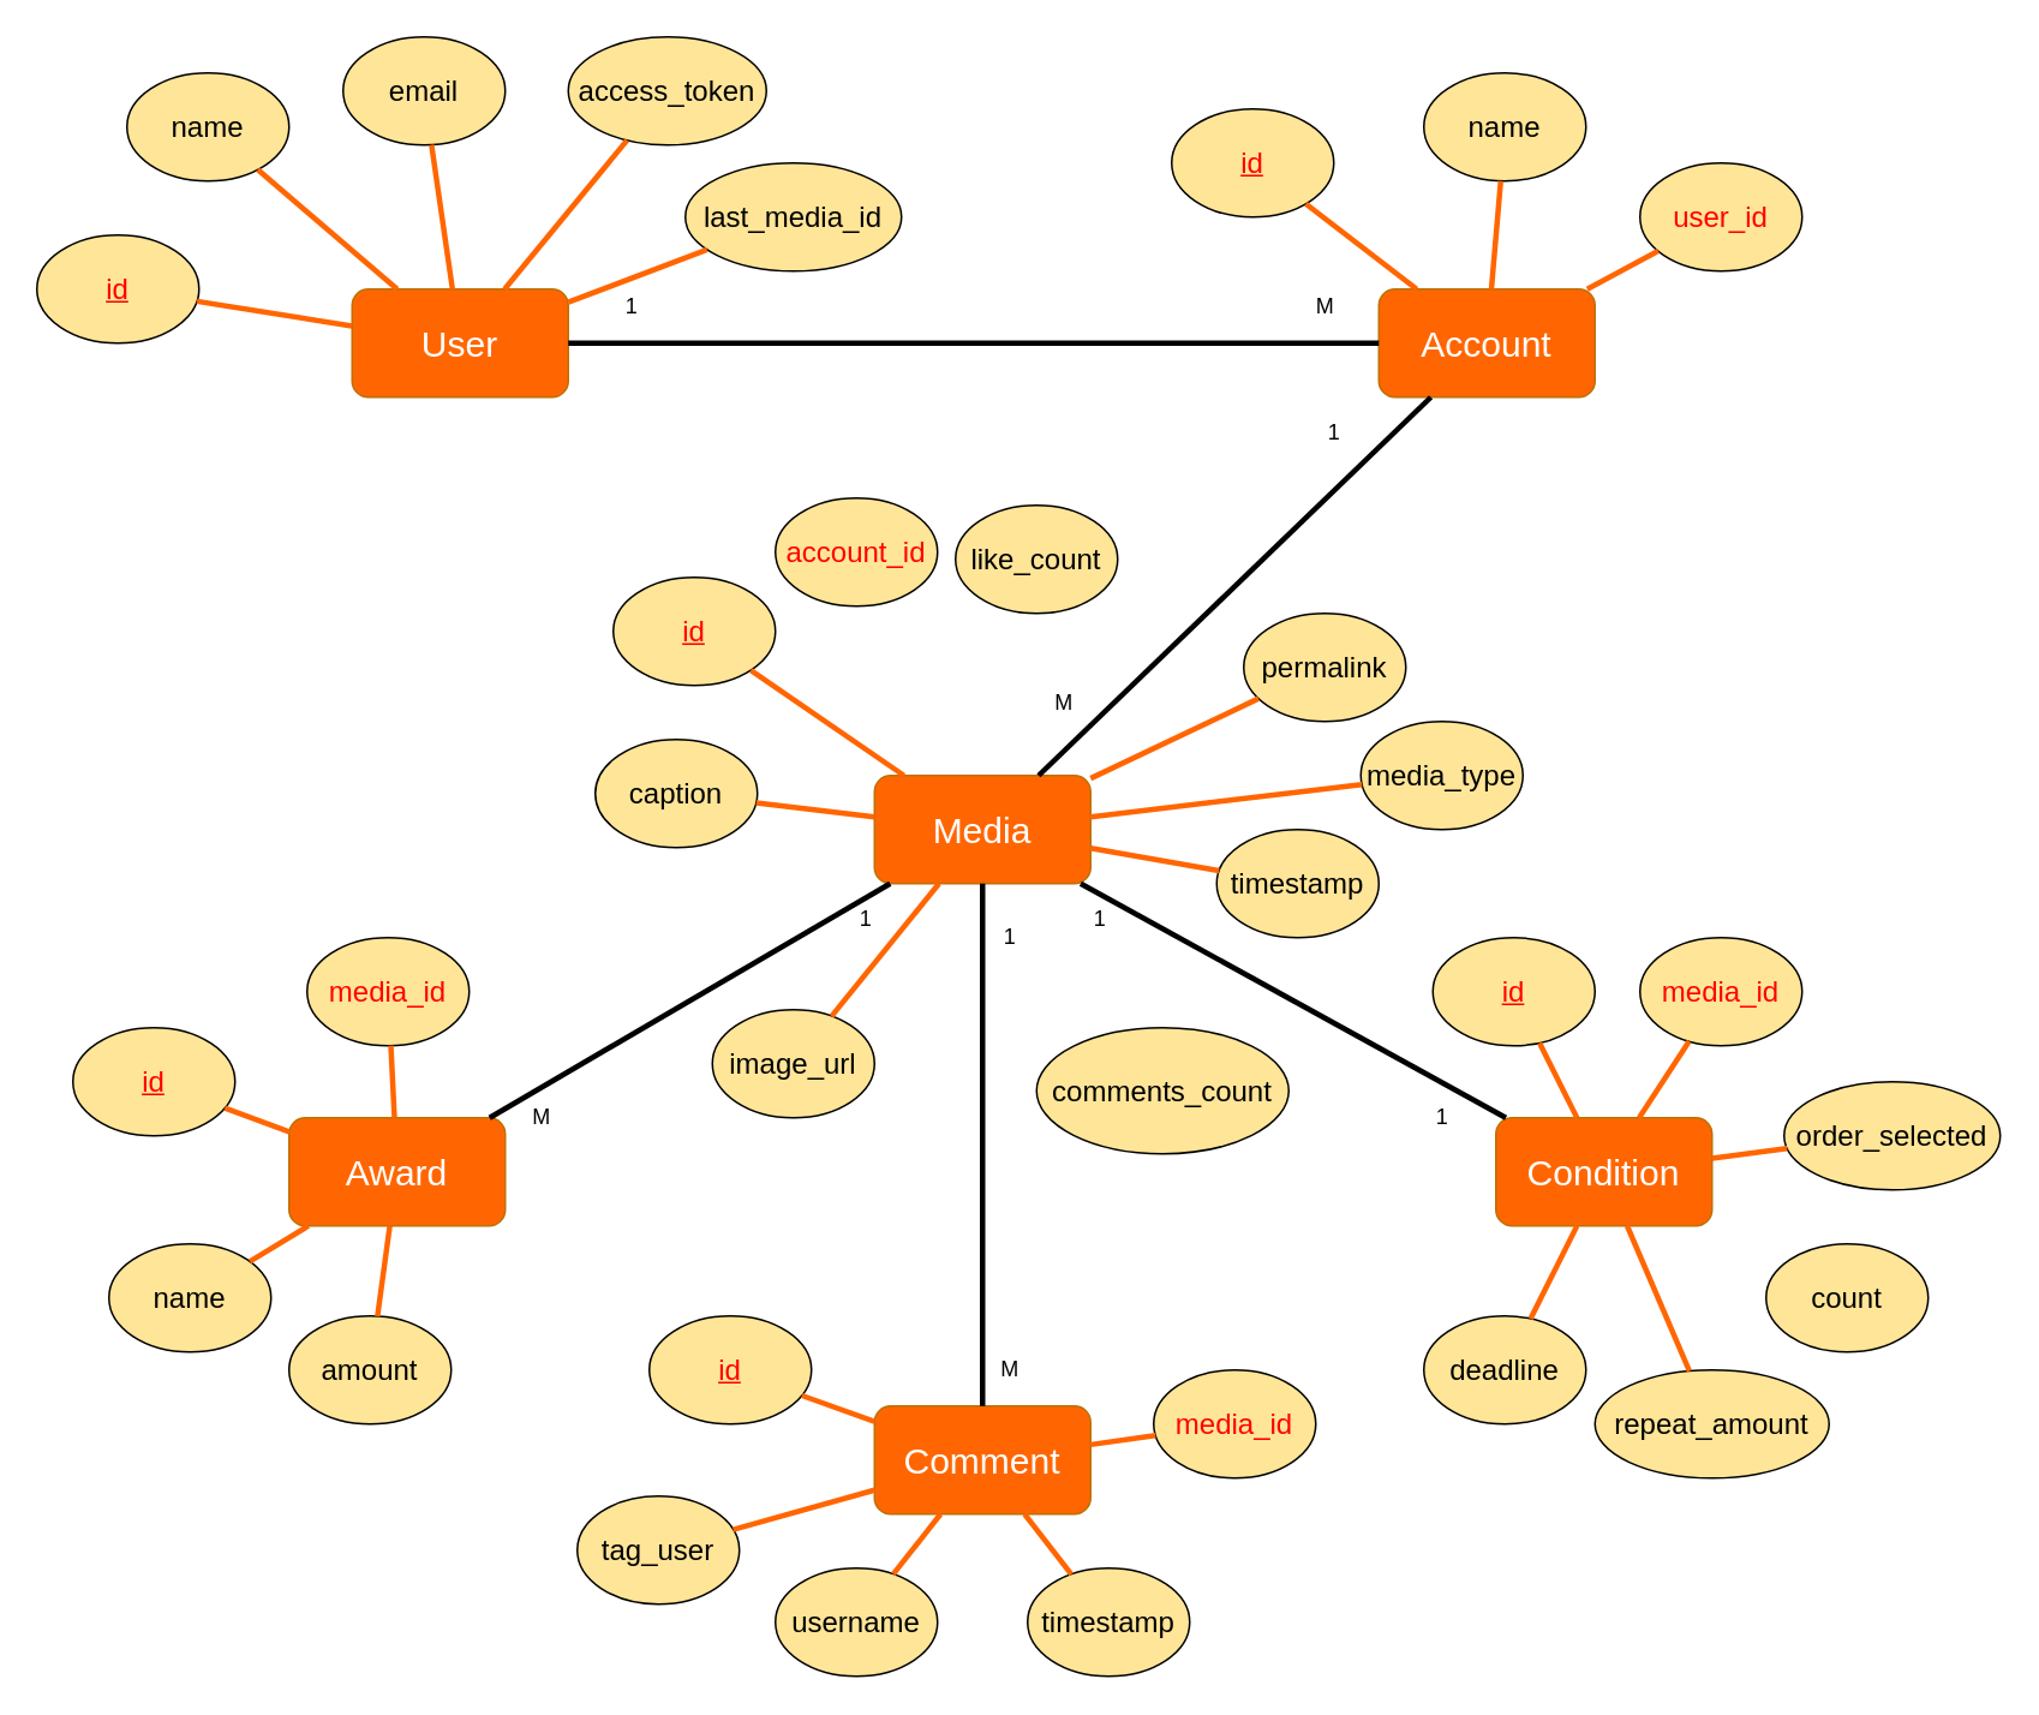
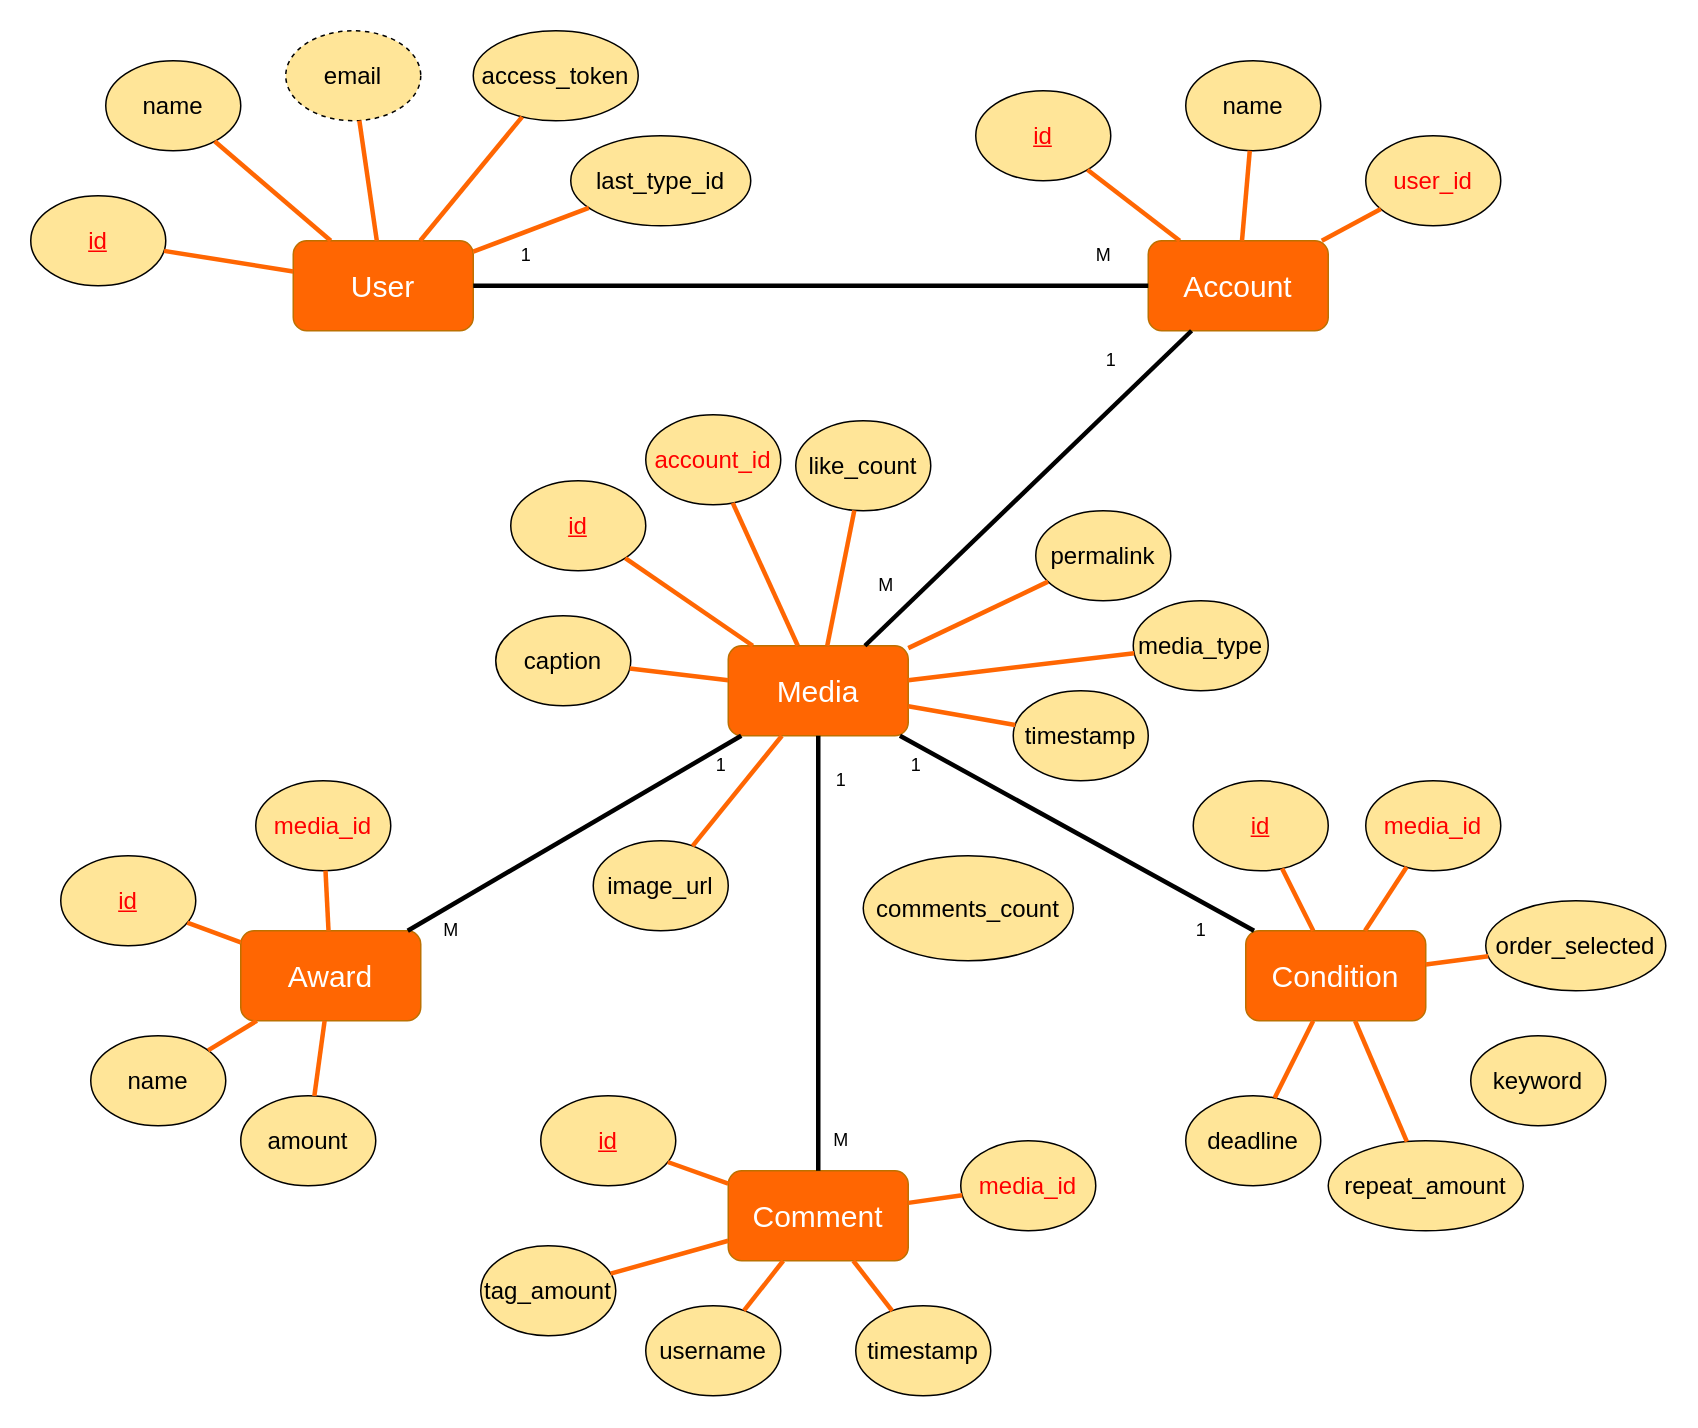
- <mxCell id="17" value="email" style="ellipse;whiteSpace=wrap;html=1;fillColor=#FFE598;fontSize=16;" parent="1" vertex="1"><mxGeometry x="190" y="20" width="90" height="60" as="geometry" /></mxCell>
+ <mxCell id="17" value="email" style="ellipse;whiteSpace=wrap;html=1;fillColor=#FFE598;fontSize=16;dashed=1;" parent="1" vertex="1"><mxGeometry x="190" y="20" width="90" height="60" as="geometry" /></mxCell>
- <mxCell id="29" value="last_media_id" style="ellipse;whiteSpace=wrap;html=1;fillColor=#FFE598;fontSize=16;" parent="1" vertex="1"><mxGeometry x="380" y="90" width="120" height="60" as="geometry" /></mxCell>
+ <mxCell id="29" value="last_type_id" style="ellipse;whiteSpace=wrap;html=1;fillColor=#FFE598;fontSize=16;" parent="1" vertex="1"><mxGeometry x="380" y="90" width="120" height="60" as="geometry" /></mxCell>
+ <mxCell id="66" style="rounded=0;orthogonalLoop=1;jettySize=auto;html=1;strokeWidth=3;endArrow=none;endFill=0;strokeColor=#FF6602;" parent="1" source="63" target="3" edge="1"><mxGeometry relative="1" as="geometry"><mxPoint x="626.367" y="367.307" as="sourcePoint" /><mxPoint x="575.769" y="440" as="targetPoint" /></mxGeometry></mxCell>
+ <mxCell id="64" style="rounded=0;orthogonalLoop=1;jettySize=auto;html=1;strokeWidth=3;endArrow=none;endFill=0;strokeColor=#FF6602;" parent="1" source="61" target="3" edge="1"><mxGeometry relative="1" as="geometry"><mxPoint x="478.097" y="385.747" as="sourcePoint" /><mxPoint x="527.727" y="440" as="targetPoint" /></mxGeometry></mxCell>
- <mxCell id="42" value="count" style="ellipse;whiteSpace=wrap;html=1;fillColor=#FFE598;fontSize=16;" parent="1" vertex="1"><mxGeometry x="980" y="690" width="90" height="60" as="geometry" /></mxCell>
+ <mxCell id="42" value="keyword" style="ellipse;whiteSpace=wrap;html=1;fillColor=#FFE598;fontSize=16;" parent="1" vertex="1"><mxGeometry x="980" y="690" width="90" height="60" as="geometry" /></mxCell>
- <mxCell id="70" value="tag_user" style="ellipse;whiteSpace=wrap;html=1;fillColor=#FFE598;fontSize=16;" parent="1" vertex="1"><mxGeometry x="320" y="830" width="90" height="60" as="geometry" /></mxCell>
+ <mxCell id="70" value="tag_amount" style="ellipse;whiteSpace=wrap;html=1;fillColor=#FFE598;fontSize=16;" parent="1" vertex="1"><mxGeometry x="320" y="830" width="90" height="60" as="geometry" /></mxCell>
